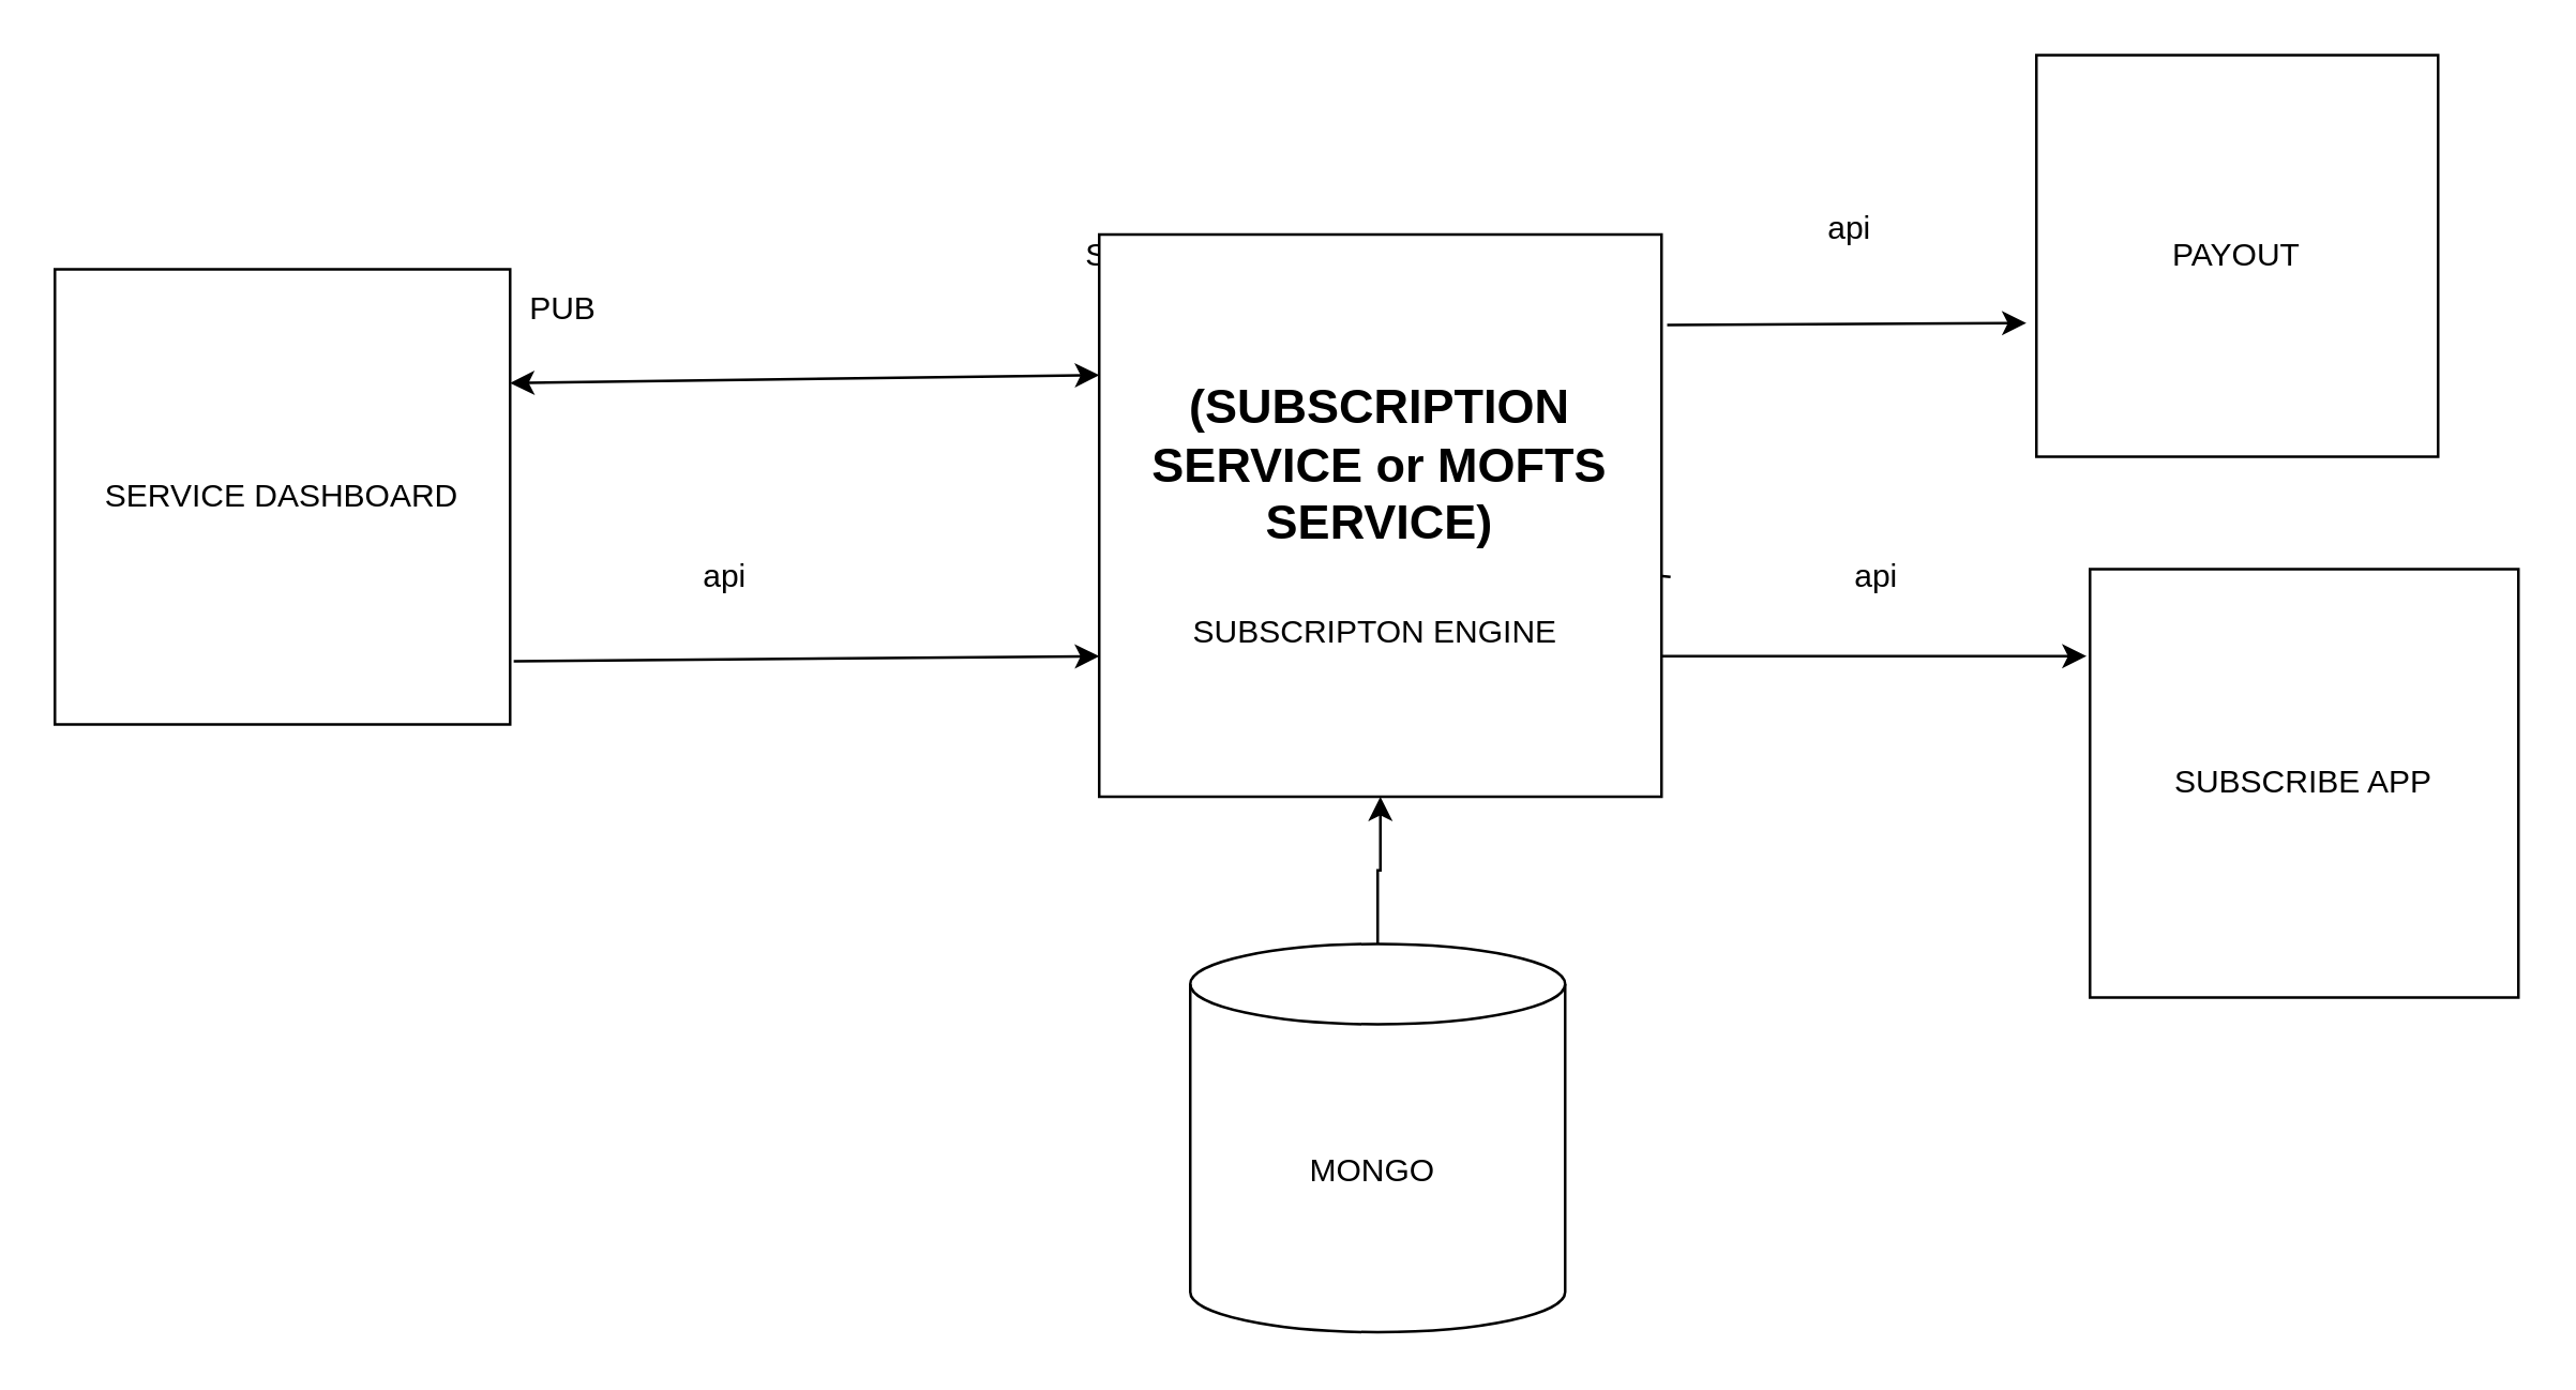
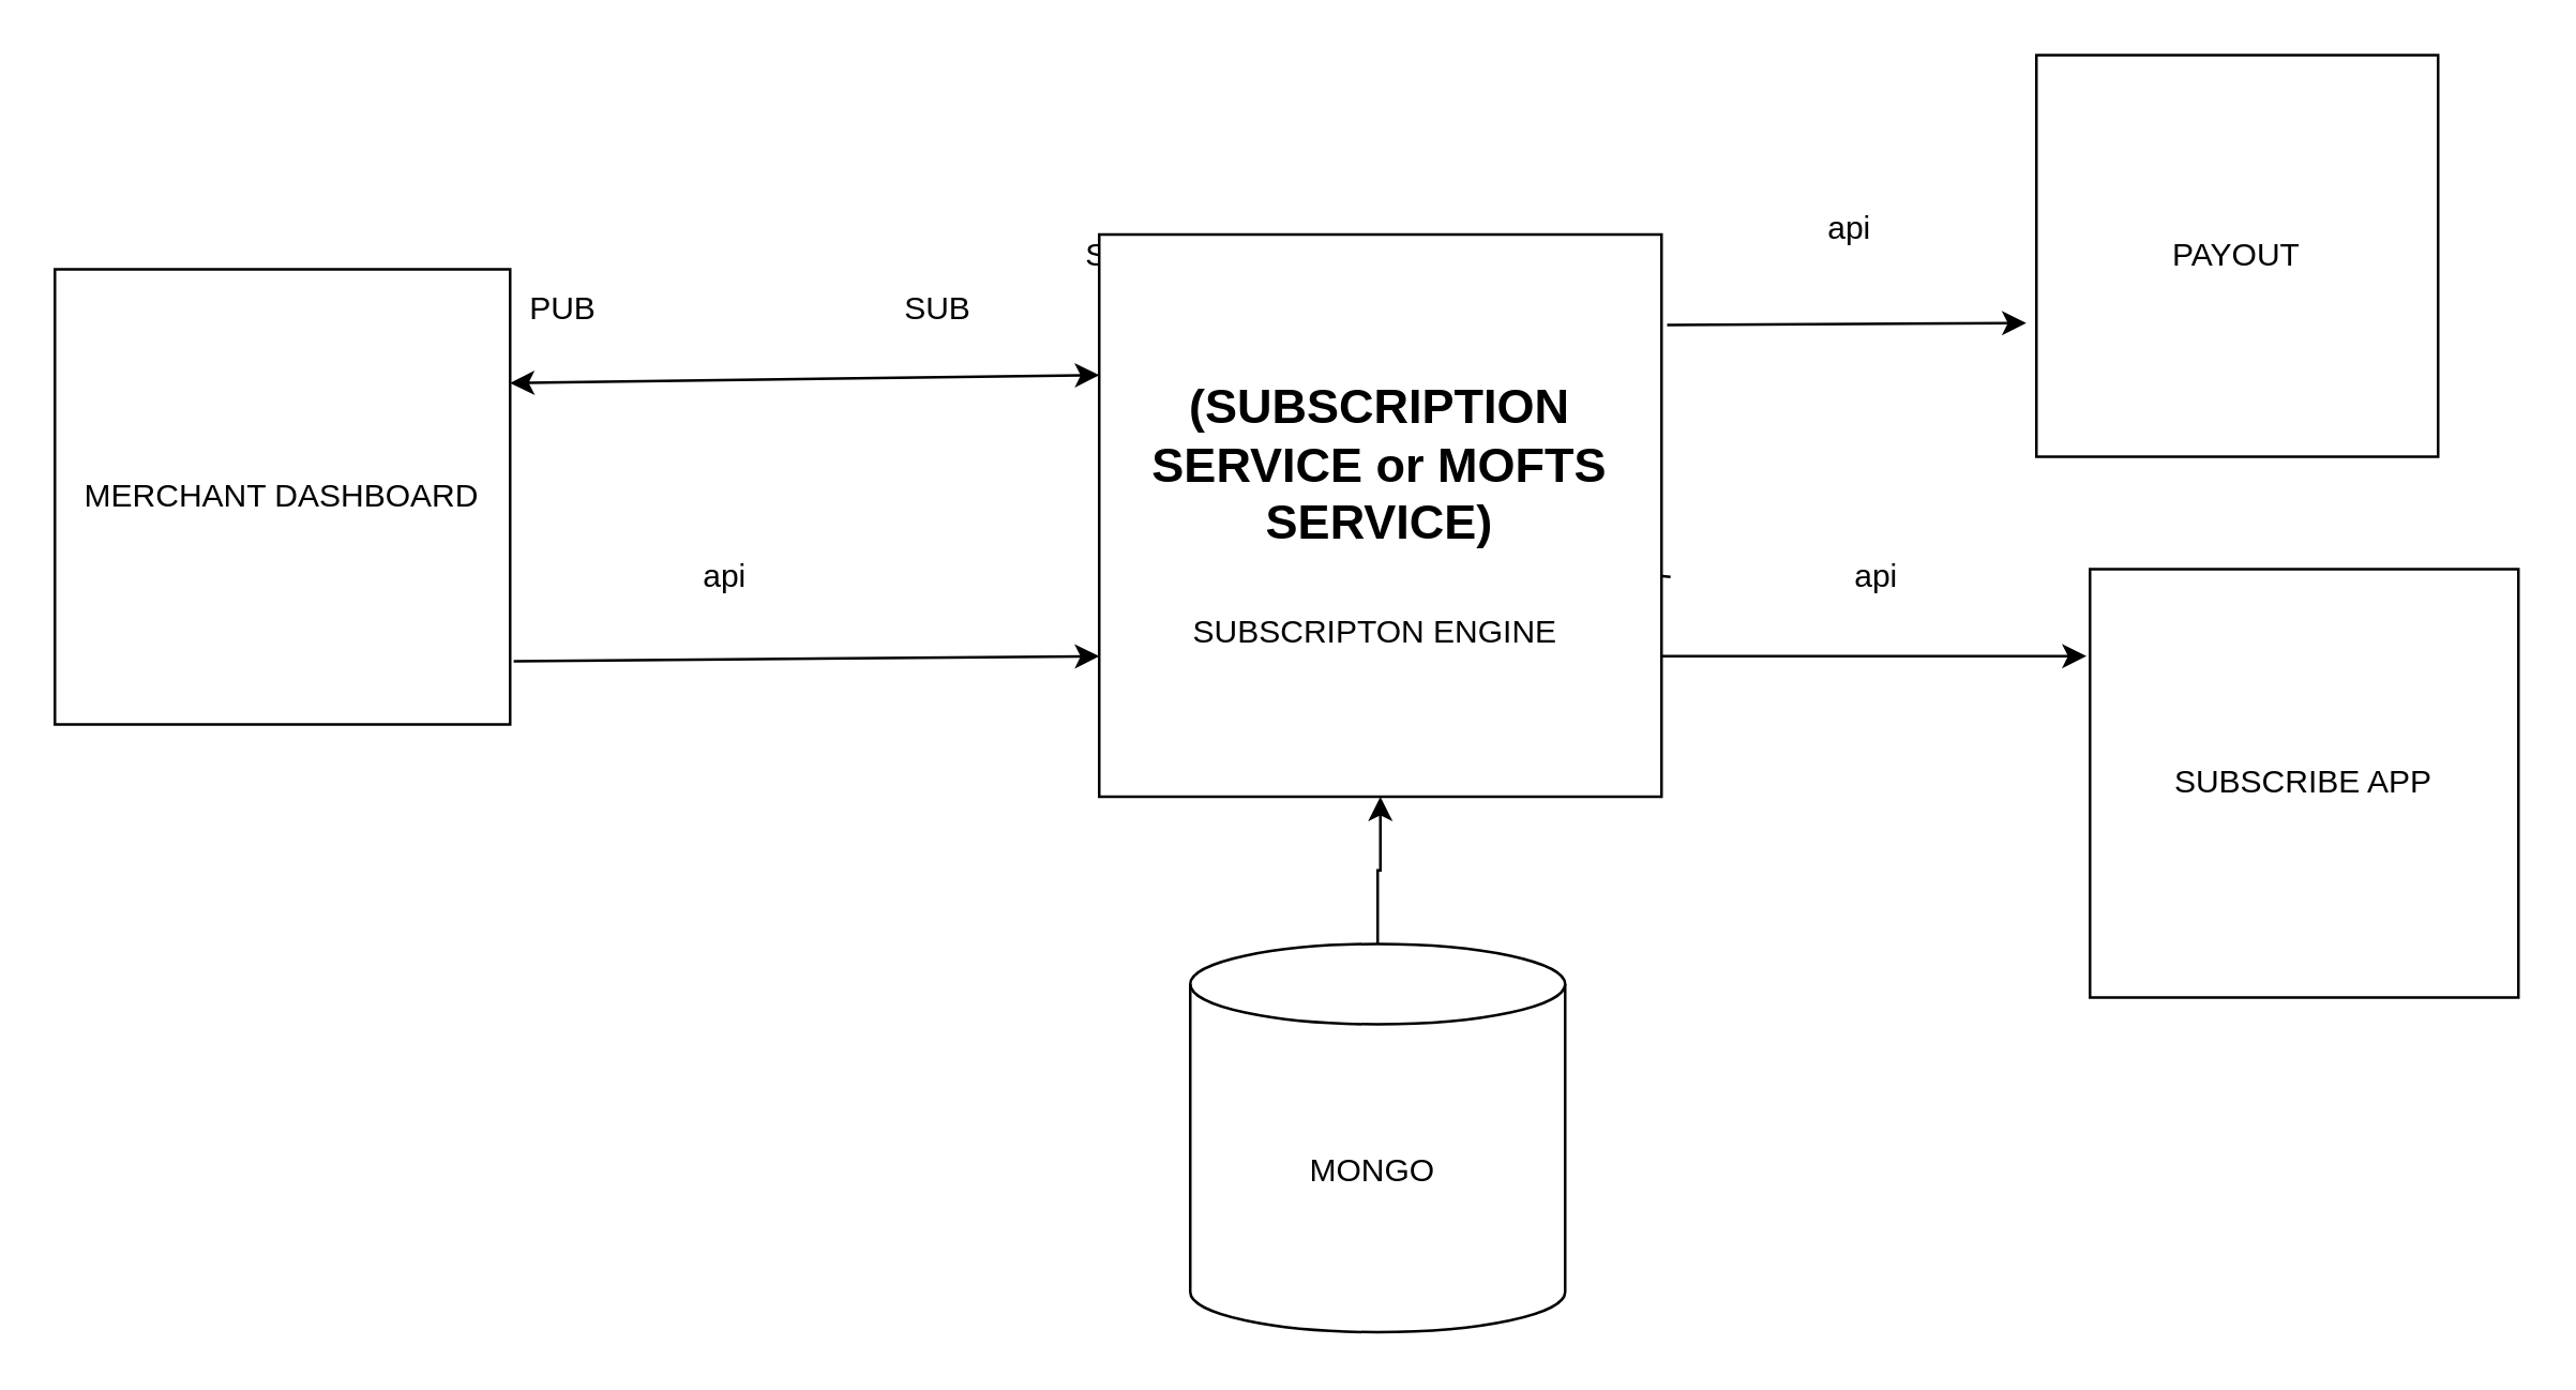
+ <mxCell id="13" value="SUB" style="text;html=1;align=center;verticalAlign=middle;whiteSpace=wrap;rounded=0;" vertex="1" parent="1"><mxGeometry x="320" y="100" width="60" height="30" as="geometry" /></mxCell>
- <mxCell id="4" value="SERVICE DASHBOARD" style="whiteSpace=wrap;html=1;aspect=fixed;" vertex="1" parent="1"><mxGeometry x="20" y="100" width="170" height="170" as="geometry" /></mxCell>
+ <mxCell id="4" value="MERCHANT DASHBOARD" style="whiteSpace=wrap;html=1;aspect=fixed;" vertex="1" parent="1"><mxGeometry x="20" y="100" width="170" height="170" as="geometry" /></mxCell>
